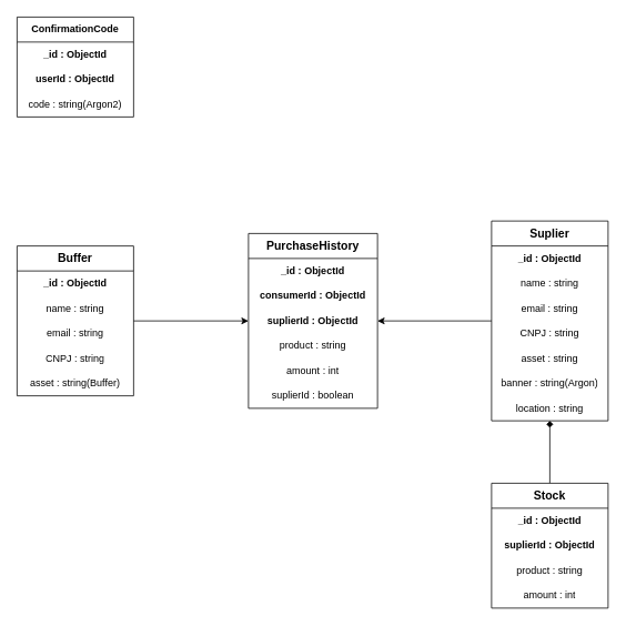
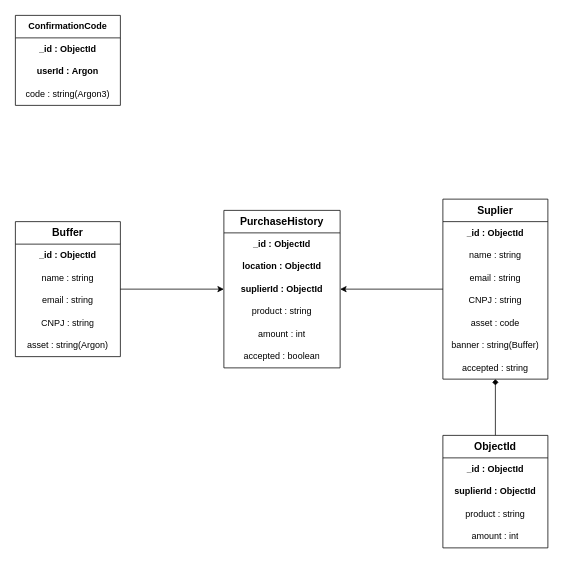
- <mxCell id="4" value="&lt;b&gt;userId :&amp;nbsp;&lt;/b&gt;&lt;b&gt;ObjectId&lt;/b&gt;" style="text;strokeColor=none;fillColor=none;align=center;verticalAlign=middle;spacingLeft=4;spacingRight=4;overflow=hidden;points=[[0,0.5],[1,0.5]];portConstraint=eastwest;rotatable=0;whiteSpace=wrap;html=1;" vertex="1" parent="2"><mxGeometry y="60" width="140" height="30" as="geometry" /></mxCell>
+ <mxCell id="4" value="&lt;b&gt;userId :&amp;nbsp;&lt;/b&gt;&lt;b&gt;Argon&lt;/b&gt;" style="text;strokeColor=none;fillColor=none;align=center;verticalAlign=middle;spacingLeft=4;spacingRight=4;overflow=hidden;points=[[0,0.5],[1,0.5]];portConstraint=eastwest;rotatable=0;whiteSpace=wrap;html=1;" vertex="1" parent="2"><mxGeometry y="60" width="140" height="30" as="geometry" /></mxCell>
- <mxCell id="5" value="code : string(Argon2)" style="text;strokeColor=none;fillColor=none;align=center;verticalAlign=middle;spacingLeft=4;spacingRight=4;overflow=hidden;points=[[0,0.5],[1,0.5]];portConstraint=eastwest;rotatable=0;whiteSpace=wrap;html=1;" vertex="1" parent="2"><mxGeometry y="90" width="140" height="30" as="geometry" /></mxCell>
+ <mxCell id="5" value="code : string(Argon3)" style="text;strokeColor=none;fillColor=none;align=center;verticalAlign=middle;spacingLeft=4;spacingRight=4;overflow=hidden;points=[[0,0.5],[1,0.5]];portConstraint=eastwest;rotatable=0;whiteSpace=wrap;html=1;" vertex="1" parent="2"><mxGeometry y="90" width="140" height="30" as="geometry" /></mxCell>
- <mxCell id="30" value="&lt;b&gt;consumerId :&amp;nbsp;&lt;/b&gt;&lt;b&gt;ObjectId&lt;/b&gt;" style="text;strokeColor=none;fillColor=none;align=center;verticalAlign=middle;spacingLeft=4;spacingRight=4;overflow=hidden;points=[[0,0.5],[1,0.5]];portConstraint=eastwest;rotatable=0;whiteSpace=wrap;html=1;" vertex="1" parent="28"><mxGeometry y="60" width="155" height="30" as="geometry" /></mxCell>
+ <mxCell id="30" value="&lt;b&gt;location :&amp;nbsp;&lt;/b&gt;&lt;b&gt;ObjectId&lt;/b&gt;" style="text;strokeColor=none;fillColor=none;align=center;verticalAlign=middle;spacingLeft=4;spacingRight=4;overflow=hidden;points=[[0,0.5],[1,0.5]];portConstraint=eastwest;rotatable=0;whiteSpace=wrap;html=1;" vertex="1" parent="28"><mxGeometry y="60" width="155" height="30" as="geometry" /></mxCell>
- <mxCell id="19" value="asset : string" style="text;strokeColor=none;fillColor=none;align=center;verticalAlign=middle;spacingLeft=4;spacingRight=4;overflow=hidden;points=[[0,0.5],[1,0.5]];portConstraint=eastwest;rotatable=0;whiteSpace=wrap;html=1;" vertex="1" parent="14"><mxGeometry y="150" width="140" height="30" as="geometry" /></mxCell>
+ <mxCell id="19" value="asset : code" style="text;strokeColor=none;fillColor=none;align=center;verticalAlign=middle;spacingLeft=4;spacingRight=4;overflow=hidden;points=[[0,0.5],[1,0.5]];portConstraint=eastwest;rotatable=0;whiteSpace=wrap;html=1;" vertex="1" parent="14"><mxGeometry y="150" width="140" height="30" as="geometry" /></mxCell>
- <mxCell id="12" value="asset : string(Buffer)" style="text;strokeColor=none;fillColor=none;align=center;verticalAlign=middle;spacingLeft=4;spacingRight=4;overflow=hidden;points=[[0,0.5],[1,0.5]];portConstraint=eastwest;rotatable=0;whiteSpace=wrap;html=1;" vertex="1" parent="7"><mxGeometry y="150" width="140" height="30" as="geometry" /></mxCell>
+ <mxCell id="12" value="asset : string(Argon)" style="text;strokeColor=none;fillColor=none;align=center;verticalAlign=middle;spacingLeft=4;spacingRight=4;overflow=hidden;points=[[0,0.5],[1,0.5]];portConstraint=eastwest;rotatable=0;whiteSpace=wrap;html=1;" vertex="1" parent="7"><mxGeometry y="150" width="140" height="30" as="geometry" /></mxCell>
- <mxCell id="20" value="banner : string(Argon)" style="text;strokeColor=none;fillColor=none;align=center;verticalAlign=middle;spacingLeft=4;spacingRight=4;overflow=hidden;points=[[0,0.5],[1,0.5]];portConstraint=eastwest;rotatable=0;whiteSpace=wrap;html=1;" vertex="1" parent="14"><mxGeometry y="180" width="140" height="30" as="geometry" /></mxCell>
+ <mxCell id="20" value="banner : string(Buffer)" style="text;strokeColor=none;fillColor=none;align=center;verticalAlign=middle;spacingLeft=4;spacingRight=4;overflow=hidden;points=[[0,0.5],[1,0.5]];portConstraint=eastwest;rotatable=0;whiteSpace=wrap;html=1;" vertex="1" parent="14"><mxGeometry y="180" width="140" height="30" as="geometry" /></mxCell>
- <mxCell id="34" value="suplierId : boolean" style="text;strokeColor=none;fillColor=none;align=center;verticalAlign=middle;spacingLeft=4;spacingRight=4;overflow=hidden;points=[[0,0.5],[1,0.5]];portConstraint=eastwest;rotatable=0;whiteSpace=wrap;html=1;" vertex="1" parent="28"><mxGeometry y="180" width="155" height="30" as="geometry" /></mxCell>
+ <mxCell id="34" value="accepted : boolean" style="text;strokeColor=none;fillColor=none;align=center;verticalAlign=middle;spacingLeft=4;spacingRight=4;overflow=hidden;points=[[0,0.5],[1,0.5]];portConstraint=eastwest;rotatable=0;whiteSpace=wrap;html=1;" vertex="1" parent="28"><mxGeometry y="180" width="155" height="30" as="geometry" /></mxCell>
- <mxCell id="21" value="location : string" style="text;strokeColor=none;fillColor=none;align=center;verticalAlign=middle;spacingLeft=4;spacingRight=4;overflow=hidden;points=[[0,0.5],[1,0.5]];portConstraint=eastwest;rotatable=0;whiteSpace=wrap;html=1;" vertex="1" parent="14"><mxGeometry y="210" width="140" height="30" as="geometry" /></mxCell>
+ <mxCell id="21" value="accepted : string" style="text;strokeColor=none;fillColor=none;align=center;verticalAlign=middle;spacingLeft=4;spacingRight=4;overflow=hidden;points=[[0,0.5],[1,0.5]];portConstraint=eastwest;rotatable=0;whiteSpace=wrap;html=1;" vertex="1" parent="14"><mxGeometry y="210" width="140" height="30" as="geometry" /></mxCell>
- <mxCell id="23" value="&lt;b&gt;&lt;font style=&quot;font-size: 14px;&quot;&gt;Stock&lt;/font&gt;&lt;/b&gt;" style="swimlane;fontStyle=0;childLayout=stackLayout;horizontal=1;startSize=30;horizontalStack=0;resizeParent=1;resizeParentMax=0;resizeLast=0;collapsible=1;marginBottom=0;whiteSpace=wrap;html=1;align=center;" vertex="1" parent="1"><mxGeometry x="590" y="580" width="140" height="150" as="geometry" /></mxCell>
+ <mxCell id="23" value="&lt;b&gt;&lt;font style=&quot;font-size: 14px;&quot;&gt;ObjectId&lt;/font&gt;&lt;/b&gt;" style="swimlane;fontStyle=0;childLayout=stackLayout;horizontal=1;startSize=30;horizontalStack=0;resizeParent=1;resizeParentMax=0;resizeLast=0;collapsible=1;marginBottom=0;whiteSpace=wrap;html=1;align=center;" vertex="1" parent="1"><mxGeometry x="590" y="580" width="140" height="150" as="geometry" /></mxCell>
